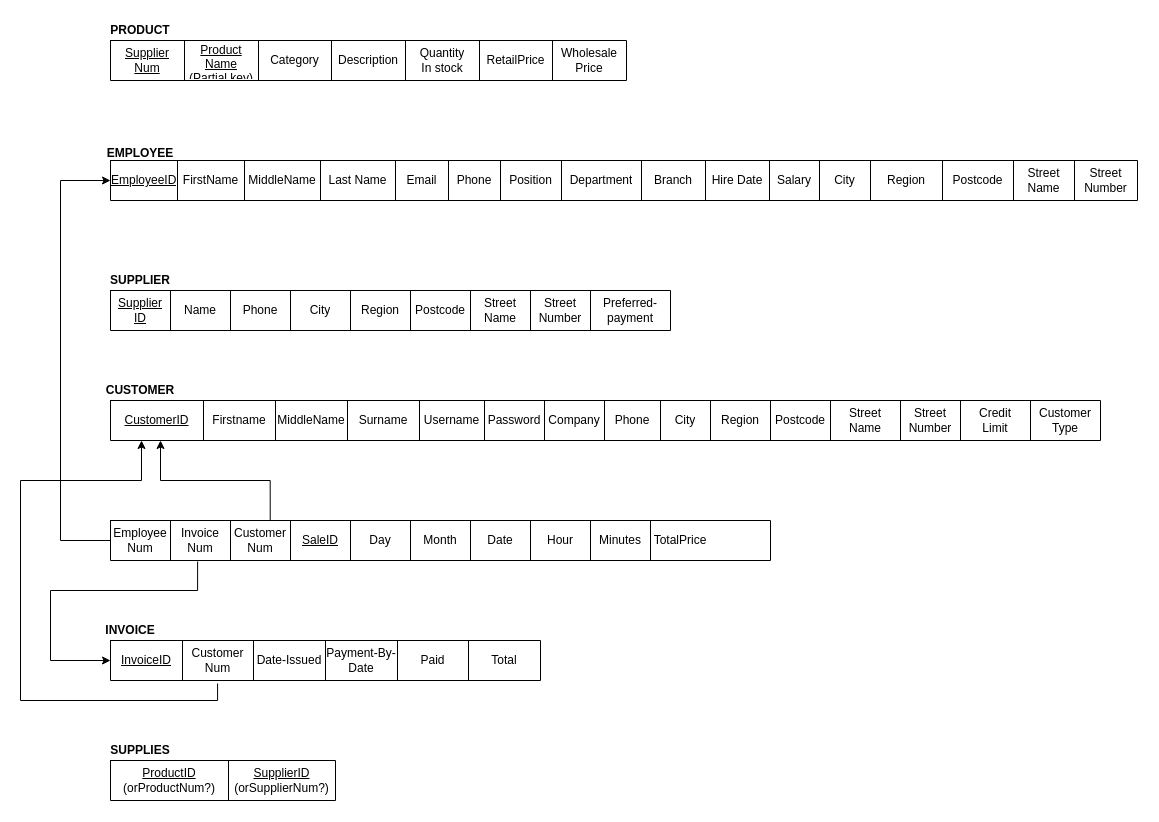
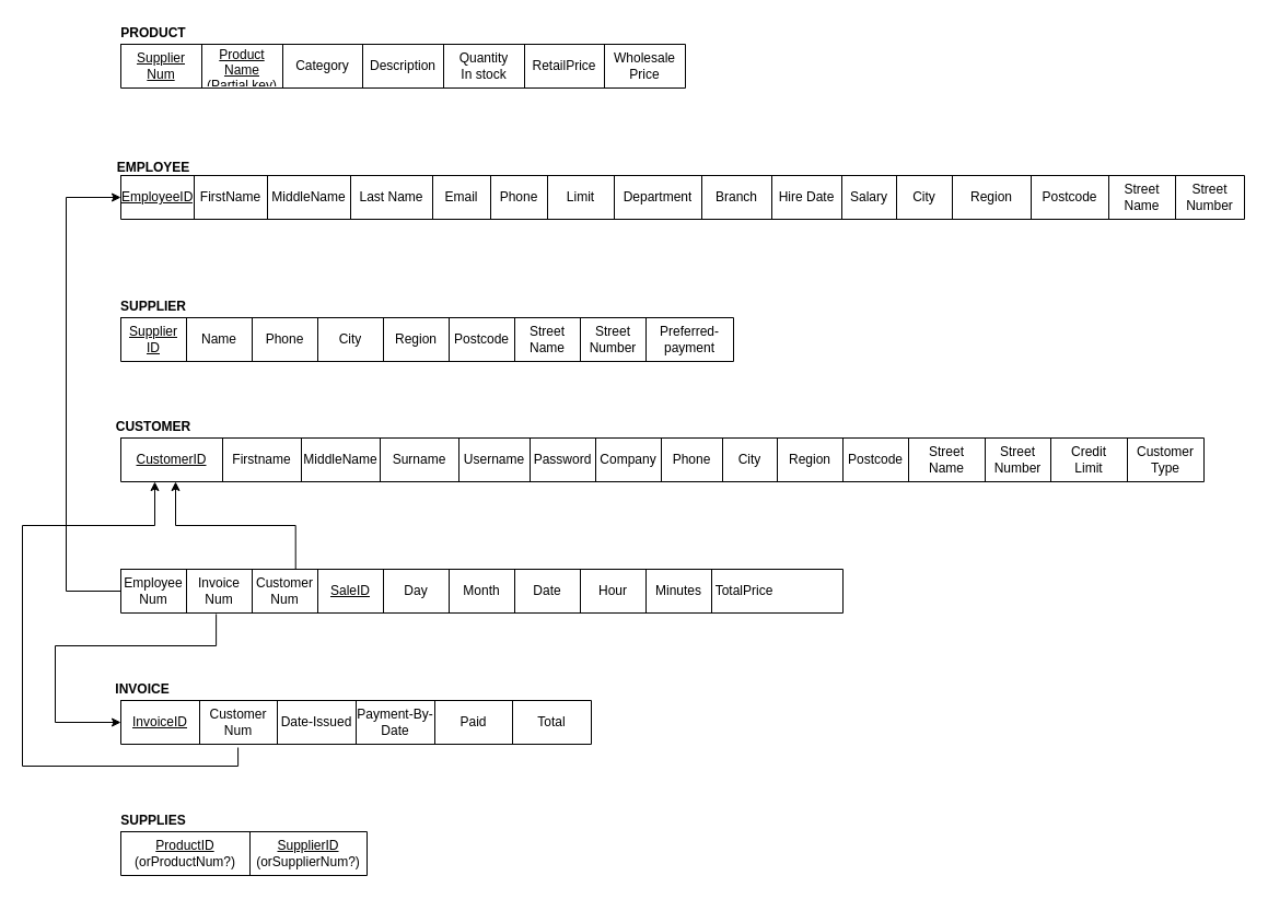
- <mxCell id="21" value="Position" style="shape=partialRectangle;html=1;whiteSpace=wrap;connectable=0;overflow=hidden;fillColor=none;top=0;left=0;bottom=0;right=0;" parent="14" vertex="1"><mxGeometry x="390" width="61" height="40" as="geometry" /></mxCell>
+ <mxCell id="21" value="Limit" style="shape=partialRectangle;html=1;whiteSpace=wrap;connectable=0;overflow=hidden;fillColor=none;top=0;left=0;bottom=0;right=0;" parent="14" vertex="1"><mxGeometry x="390" width="61" height="40" as="geometry" /></mxCell>
